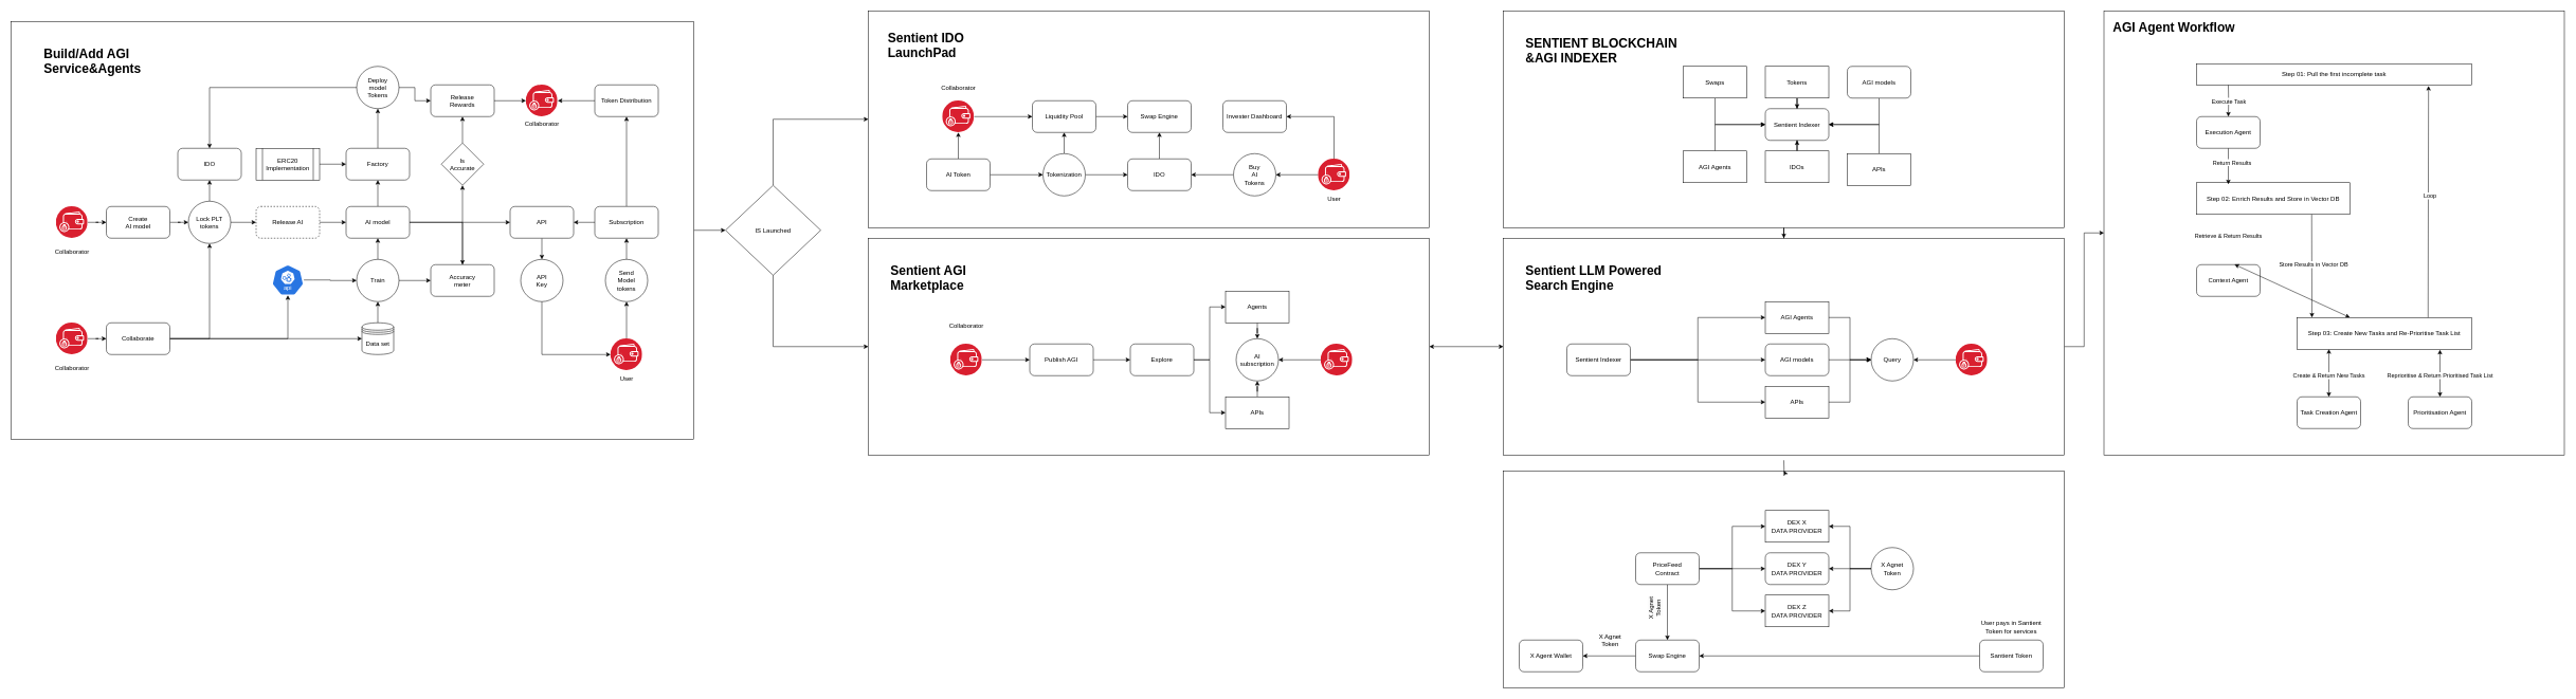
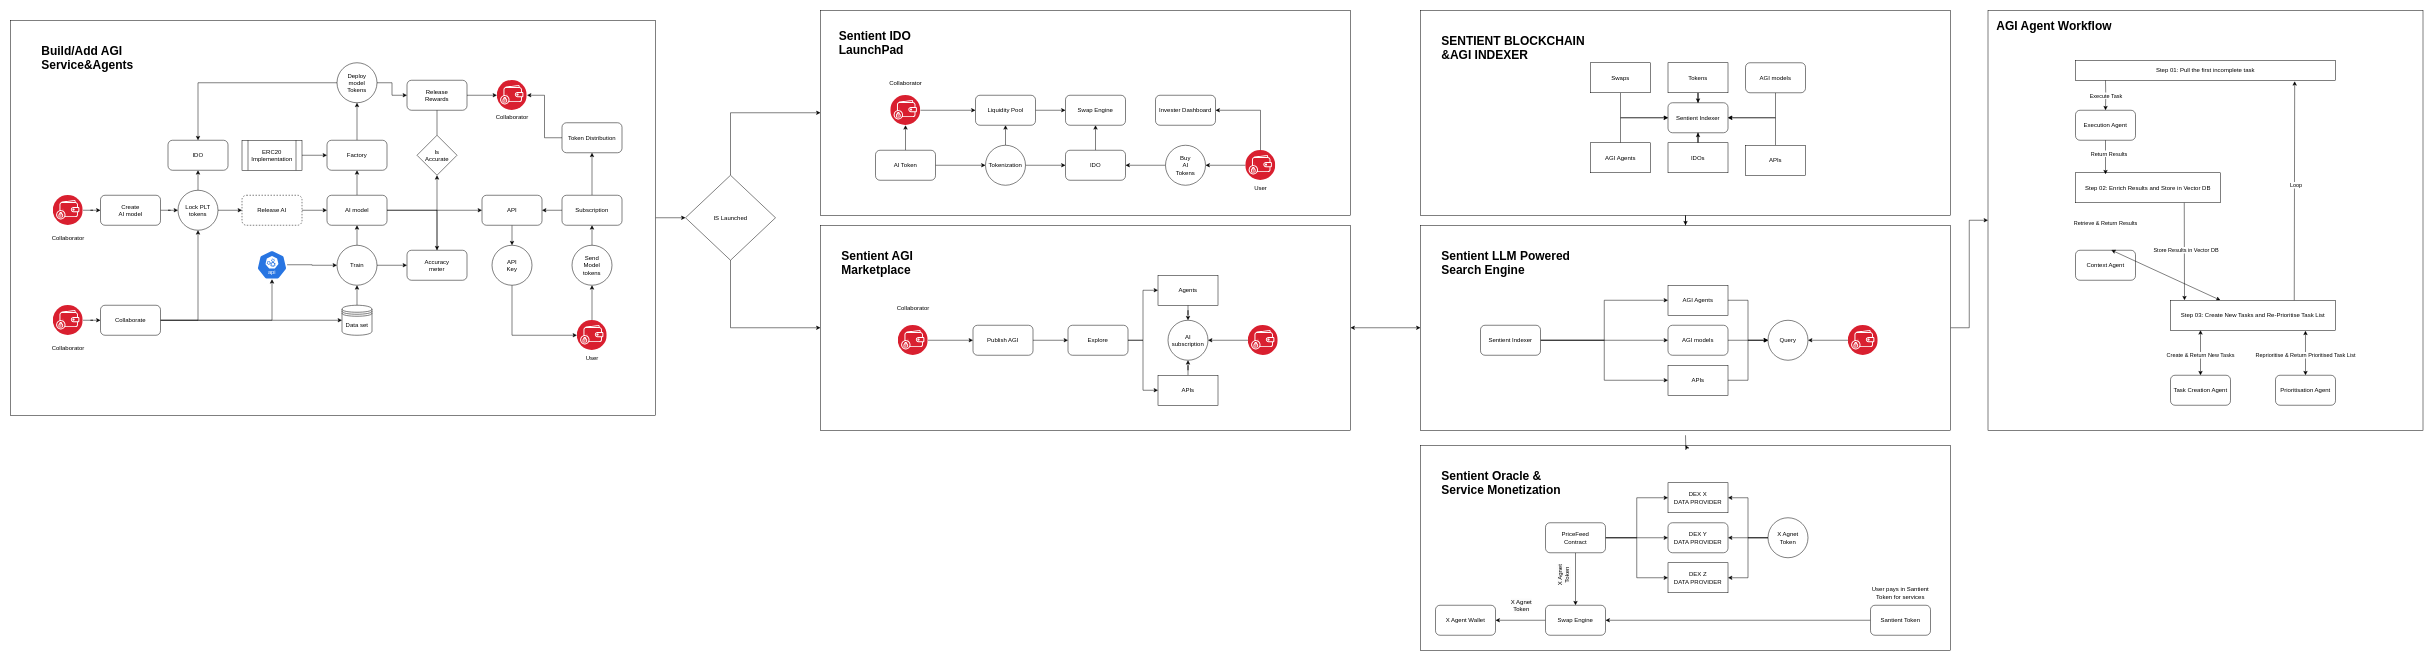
- <mxCell id="57" value="Token Distribution" style="rounded=1;whiteSpace=wrap;html=1;" parent="1" vertex="1"><mxGeometry x="1123" y="160" width="120" height="60" as="geometry" /></mxCell>
+ <mxCell id="57" value="Token Distribution" style="rounded=1;whiteSpace=wrap;html=1;" parent="1" vertex="1"><mxGeometry x="1123" y="245" width="120" height="60" as="geometry" /></mxCell>
- <mxCell id="58" value="" style="edgeStyle=orthogonalEdgeStyle;rounded=0;orthogonalLoop=1;jettySize=auto;html=1;" parent="1" source="59" target="32" edge="1"><mxGeometry relative="1" as="geometry" /></mxCell>
+ <mxCell id="58" value="" style="edgeStyle=orthogonalEdgeStyle;rounded=0;orthogonalLoop=1;jettySize=auto;html=1;endArrow=none;" parent="1" source="59" target="32" edge="1"><mxGeometry relative="1" as="geometry" /></mxCell>
+ <mxCell id="165" value="&lt;h1 data-sider-select-id=&quot;44fe3b09-11c1-40cd-ba5c-795bae3fb748&quot; style=&quot;margin-top: 0px;&quot;&gt;Sentient Oracle &amp;amp; Service Monetization&lt;/h1&gt;" style="text;html=1;whiteSpace=wrap;overflow=hidden;rounded=0;" parent="1" vertex="1"><mxGeometry x="2880" y="930" width="250" height="90" as="geometry" /></mxCell>
